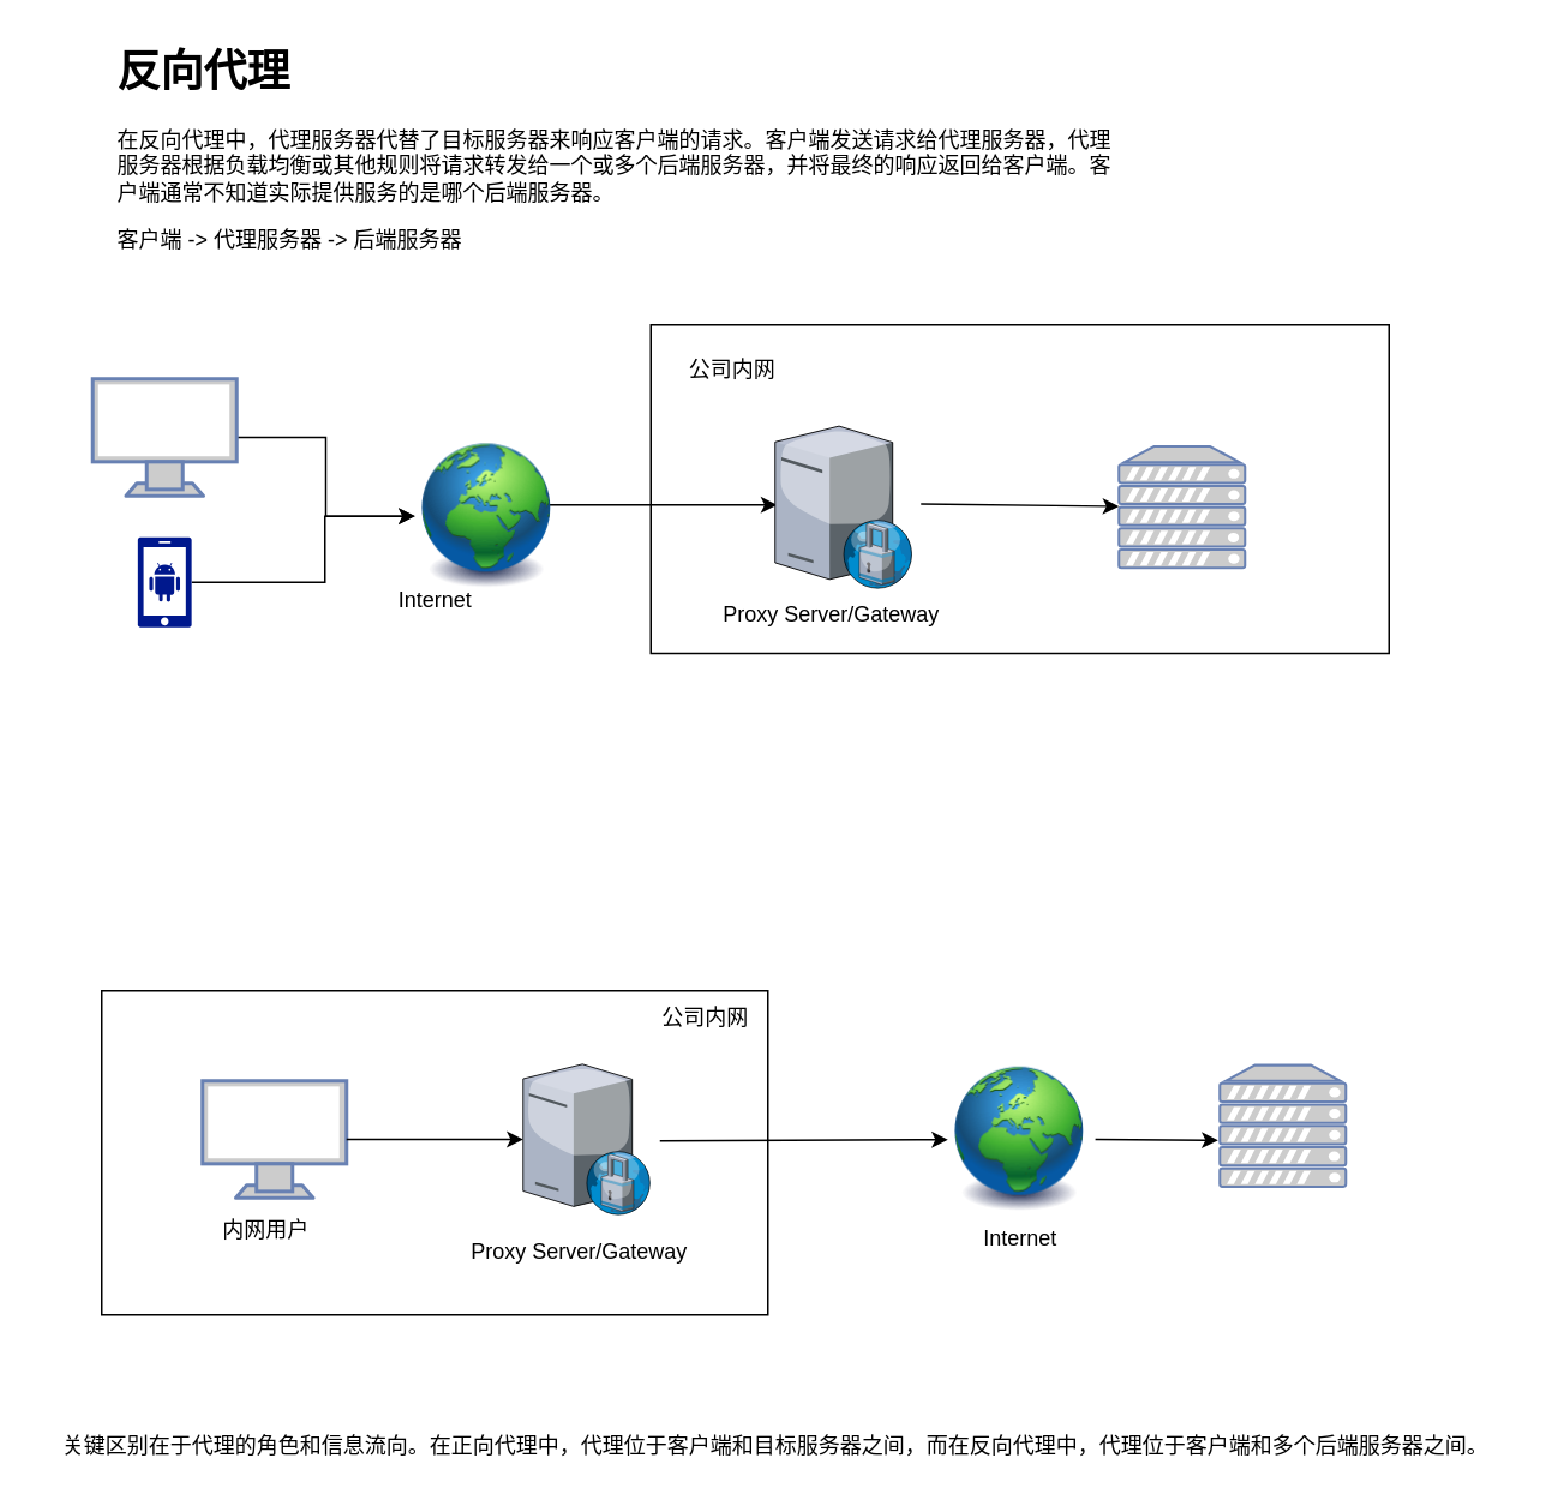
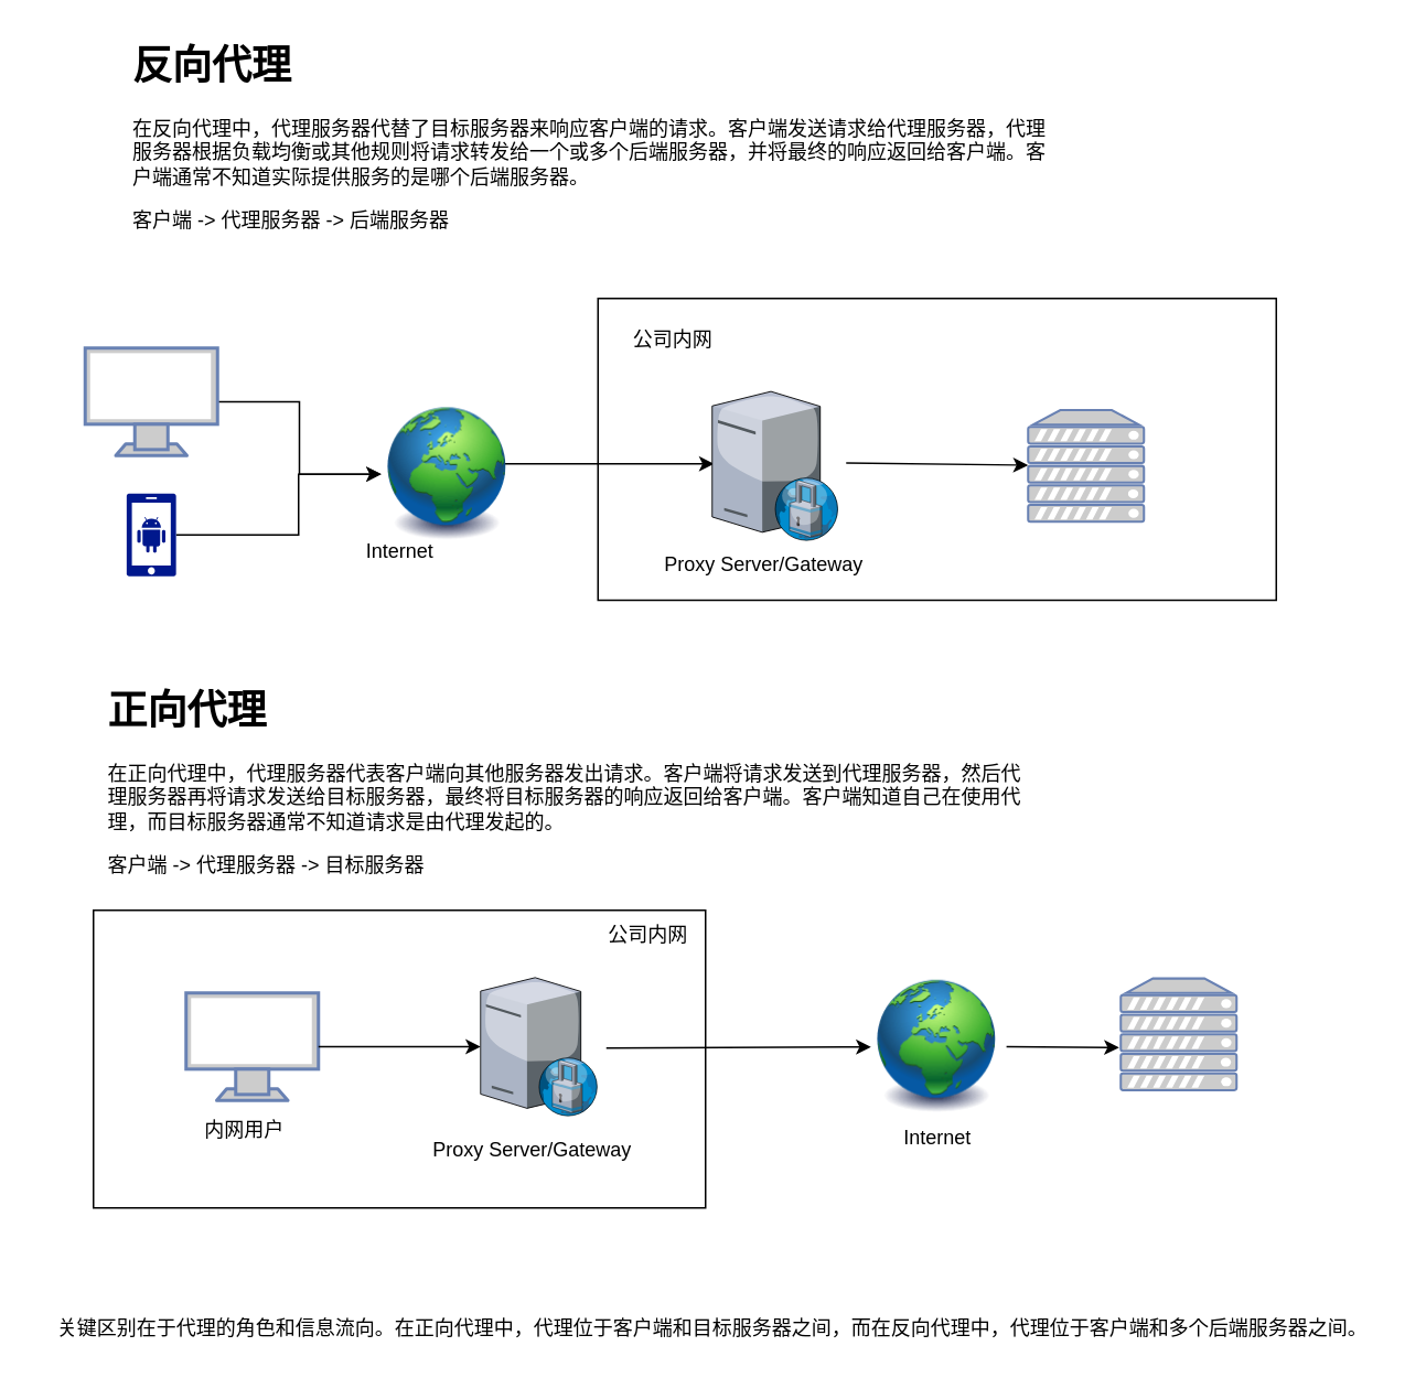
- <mxCell id="3" value="&lt;h1&gt;反向代理&lt;/h1&gt;&lt;p&gt;在反向代理中，代理服务器代替了目标服务器来响应客户端的请求。客户端发送请求给代理服务器，代理服务器根据负载均衡或其他规则将请求转发给一个或多个后端服务器，并将最终的响应返回给客户端。客户端通常不知道实际提供服务的是哪个后端服务器。&lt;/p&gt;&lt;p&gt;客户端 -&amp;gt; 代理服务器 -&amp;gt; 后端服务器&lt;/p&gt;" style="text;html=1;strokeColor=none;fillColor=none;spacing=5;spacingTop=-20;whiteSpace=wrap;overflow=hidden;rounded=0;" vertex="1" parent="1"><mxGeometry x="60" y="20" width="570" height="130" as="geometry" /></mxCell>
+ <mxCell id="3" value="&lt;h1&gt;反向代理&lt;/h1&gt;&lt;p&gt;在反向代理中，代理服务器代替了目标服务器来响应客户端的请求。客户端发送请求给代理服务器，代理服务器根据负载均衡或其他规则将请求转发给一个或多个后端服务器，并将最终的响应返回给客户端。客户端通常不知道实际提供服务的是哪个后端服务器。&lt;/p&gt;&lt;p&gt;客户端 -&amp;gt; 代理服务器 -&amp;gt; 后端服务器&lt;/p&gt;" style="text;html=1;strokeColor=none;fillColor=none;spacing=5;spacingTop=-20;whiteSpace=wrap;overflow=hidden;rounded=0;" vertex="1" parent="1"><mxGeometry x="75" y="20" width="570" height="130" as="geometry" /></mxCell>
+ <mxCell id="28" value="&lt;h1&gt;正向代理&lt;/h1&gt;&lt;p&gt;在正向代理中，代理服务器代表客户端向其他服务器发出请求。客户端将请求发送到代理服务器，然后代理服务器再将请求发送给目标服务器，最终将目标服务器的响应返回给客户端。客户端知道自己在使用代理，而目标服务器通常不知道请求是由代理发起的。&lt;/p&gt;&lt;p&gt;客户端 -&amp;gt; 代理服务器 -&amp;gt; 目标服务器&lt;/p&gt;" style="text;html=1;strokeColor=none;fillColor=none;spacing=5;spacingTop=-20;whiteSpace=wrap;overflow=hidden;rounded=0;" vertex="1" parent="1"><mxGeometry x="60" y="410" width="570" height="130" as="geometry" /></mxCell>
